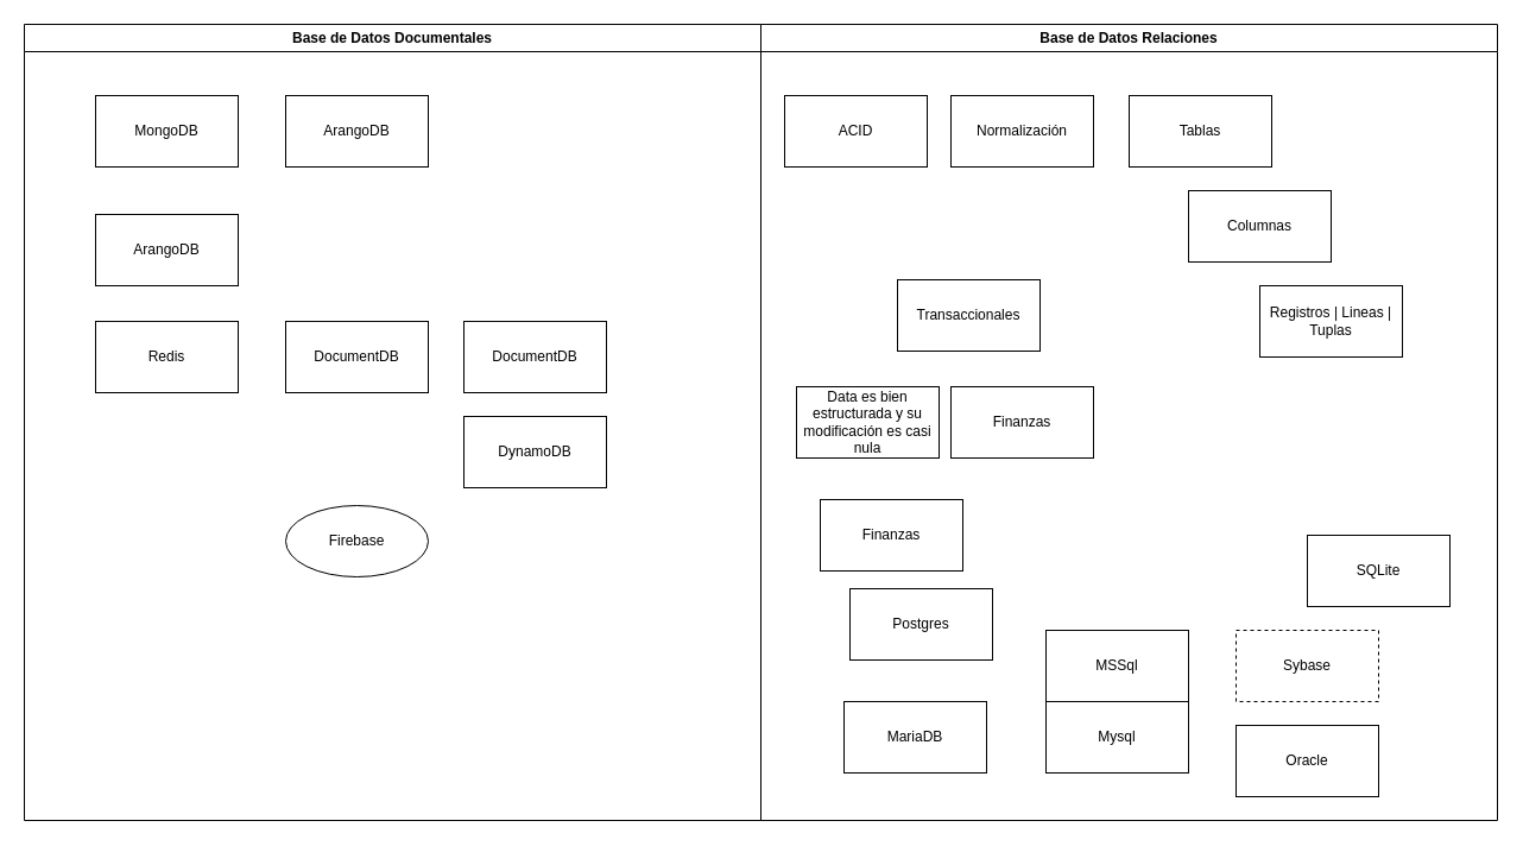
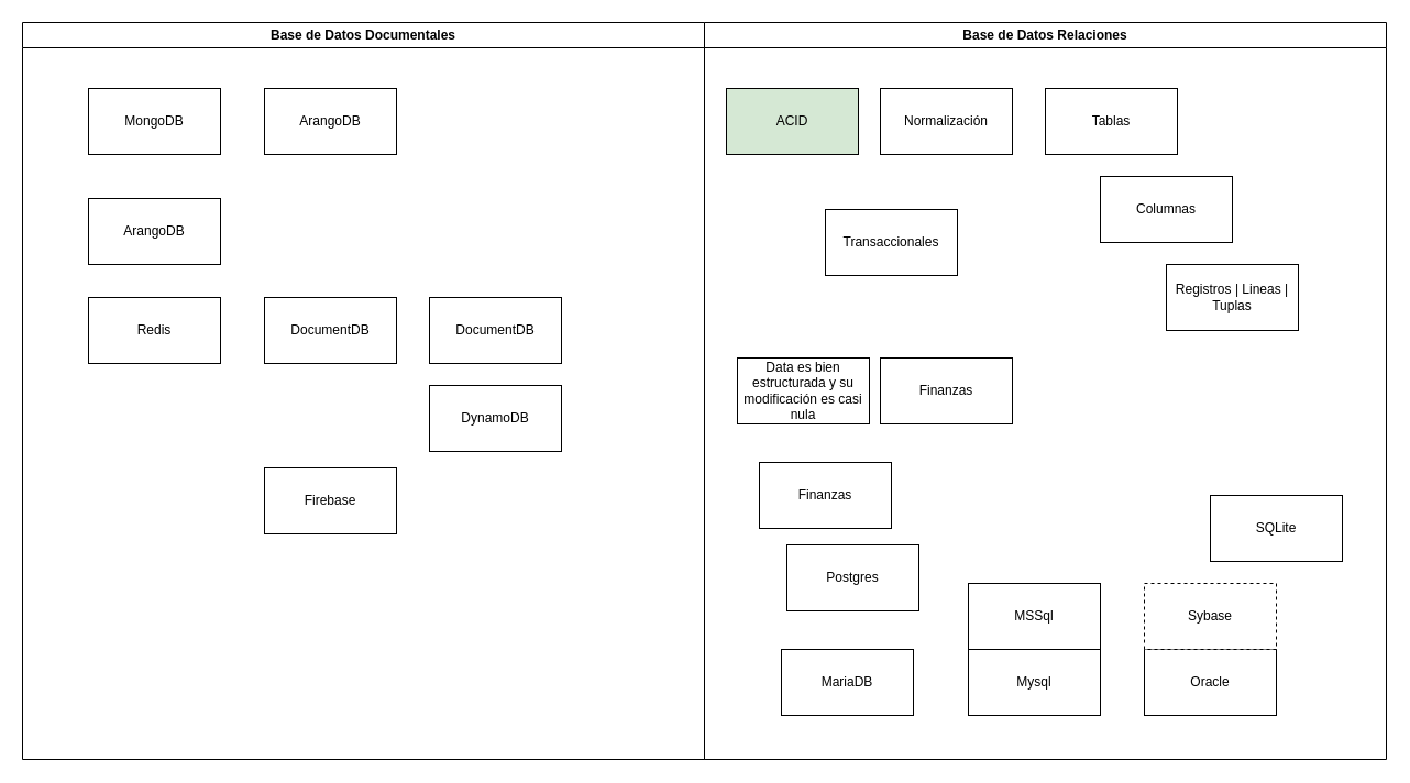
- <mxCell id="12" value="ACID" style="rounded=0;whiteSpace=wrap;html=1;" vertex="1" parent="11"><mxGeometry x="20" y="60" width="120" height="60" as="geometry" /></mxCell>
+ <mxCell id="12" value="ACID" style="rounded=0;whiteSpace=wrap;html=1;fillColor=#d5e8d4;" vertex="1" parent="11"><mxGeometry x="20" y="60" width="120" height="60" as="geometry" /></mxCell>
- <mxCell id="17" value="Transaccionales" style="rounded=0;whiteSpace=wrap;html=1;" vertex="1" parent="11"><mxGeometry x="115" y="215" width="120" height="60" as="geometry" /></mxCell>
+ <mxCell id="17" value="Transaccionales" style="rounded=0;whiteSpace=wrap;html=1;" vertex="1" parent="11"><mxGeometry x="110" y="170" width="120" height="60" as="geometry" /></mxCell>
- <mxCell id="10" value="Firebase" style="ellipse;whiteSpace=wrap;html=1;" vertex="1" parent="2"><mxGeometry x="220" y="405" width="120" height="60" as="geometry" /></mxCell>
+ <mxCell id="10" value="Firebase" style="rounded=0;whiteSpace=wrap;html=1;" vertex="1" parent="2"><mxGeometry x="220" y="405" width="120" height="60" as="geometry" /></mxCell>
- <mxCell id="24" value="Oracle" style="rounded=0;whiteSpace=wrap;html=1;" vertex="1" parent="11"><mxGeometry x="400" y="590" width="120" height="60" as="geometry" /></mxCell>
+ <mxCell id="24" value="Oracle" style="rounded=0;whiteSpace=wrap;html=1;" vertex="1" parent="11"><mxGeometry x="400" y="570" width="120" height="60" as="geometry" /></mxCell>
